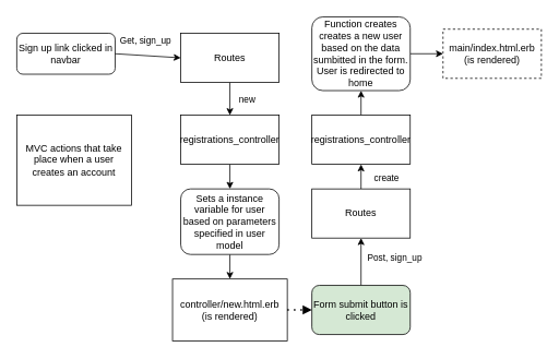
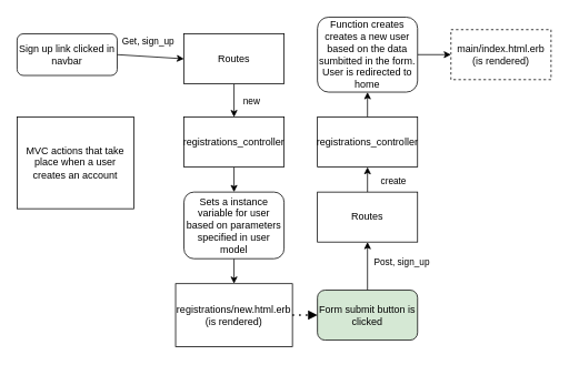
- <mxCell id="12" value="&lt;div&gt;controller/new.html.erb&lt;/div&gt;&lt;div&gt;(is rendered)&lt;br&gt;&lt;/div&gt;" style="rounded=0;whiteSpace=wrap;html=1;" vertex="1" parent="1"><mxGeometry x="210" y="340" width="140" height="75.5" as="geometry" /></mxCell>
+ <mxCell id="12" value="&lt;div&gt;registrations/new.html.erb&lt;/div&gt;&lt;div&gt;(is rendered)&lt;br&gt;&lt;/div&gt;" style="rounded=0;whiteSpace=wrap;html=1;" vertex="1" parent="1"><mxGeometry x="210" y="340" width="140" height="75.5" as="geometry" /></mxCell>
